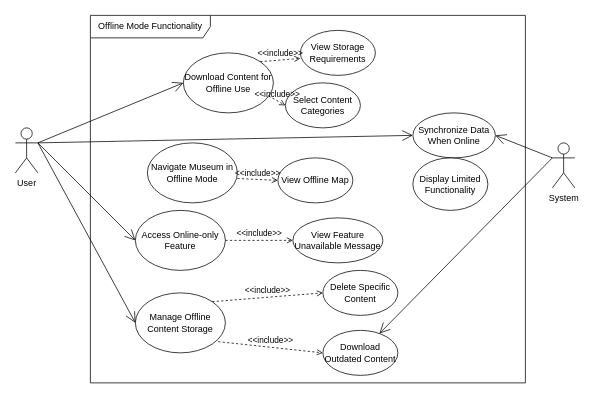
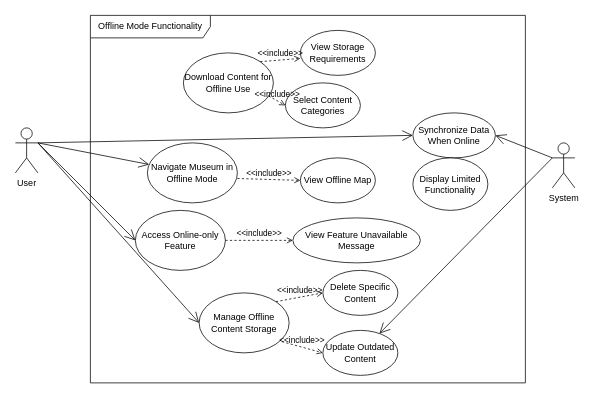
- <mxCell id="23" value="" style="endArrow=open;endFill=1;endSize=12;html=1;rounded=0;exitX=1;exitY=0.333;exitDx=0;exitDy=0;exitPerimeter=0;entryX=0;entryY=0.5;entryDx=0;entryDy=0;" parent="1" source="21" target="3" edge="1"><mxGeometry width="160" relative="1" as="geometry"><mxPoint x="326" y="170" as="sourcePoint" /><mxPoint x="486" y="170" as="targetPoint" /></mxGeometry></mxCell>
+ <mxCell id="23" value="" style="endArrow=open;endFill=1;endSize=12;html=1;rounded=0;exitX=1;exitY=0.333;exitDx=0;exitDy=0;exitPerimeter=0;" parent="1" source="21" target="6" edge="1"><mxGeometry width="160" relative="1" as="geometry"><mxPoint x="326" y="170" as="sourcePoint" /><mxPoint x="486" y="170" as="targetPoint" /></mxGeometry></mxCell>
- <mxCell id="7" value="View Offline Map" style="ellipse;whiteSpace=wrap;html=1;" parent="2" vertex="1"><mxGeometry x="250" y="190" width="100" height="60" as="geometry" /></mxCell>
+ <mxCell id="7" value="View Offline Map" style="ellipse;whiteSpace=wrap;html=1;" parent="2" vertex="1"><mxGeometry x="280" y="190" width="100" height="60" as="geometry" /></mxCell>
- <mxCell id="9" value="View Feature Unavailable Message" style="ellipse;whiteSpace=wrap;html=1;" parent="2" vertex="1"><mxGeometry x="270" y="270" width="120" height="60" as="geometry" /></mxCell>
+ <mxCell id="9" value="View Feature Unavailable Message" style="ellipse;whiteSpace=wrap;html=1;" parent="2" vertex="1"><mxGeometry x="270" y="270" width="170" height="60" as="geometry" /></mxCell>
- <mxCell id="11" value="Manage Offline Content Storage" style="ellipse;whiteSpace=wrap;html=1;" parent="2" vertex="1"><mxGeometry x="60" y="370" width="120" height="80" as="geometry" /></mxCell>
+ <mxCell id="11" value="Manage Offline Content Storage" style="ellipse;whiteSpace=wrap;html=1;" parent="2" vertex="1"><mxGeometry x="145" y="370" width="120" height="80" as="geometry" /></mxCell>
- <mxCell id="13" value="Download Outdated Content" style="ellipse;whiteSpace=wrap;html=1;" parent="2" vertex="1"><mxGeometry x="310" y="420" width="100" height="60" as="geometry" /></mxCell>
+ <mxCell id="13" value="Update Outdated Content" style="ellipse;whiteSpace=wrap;html=1;" parent="2" vertex="1"><mxGeometry x="310" y="420" width="100" height="60" as="geometry" /></mxCell>
